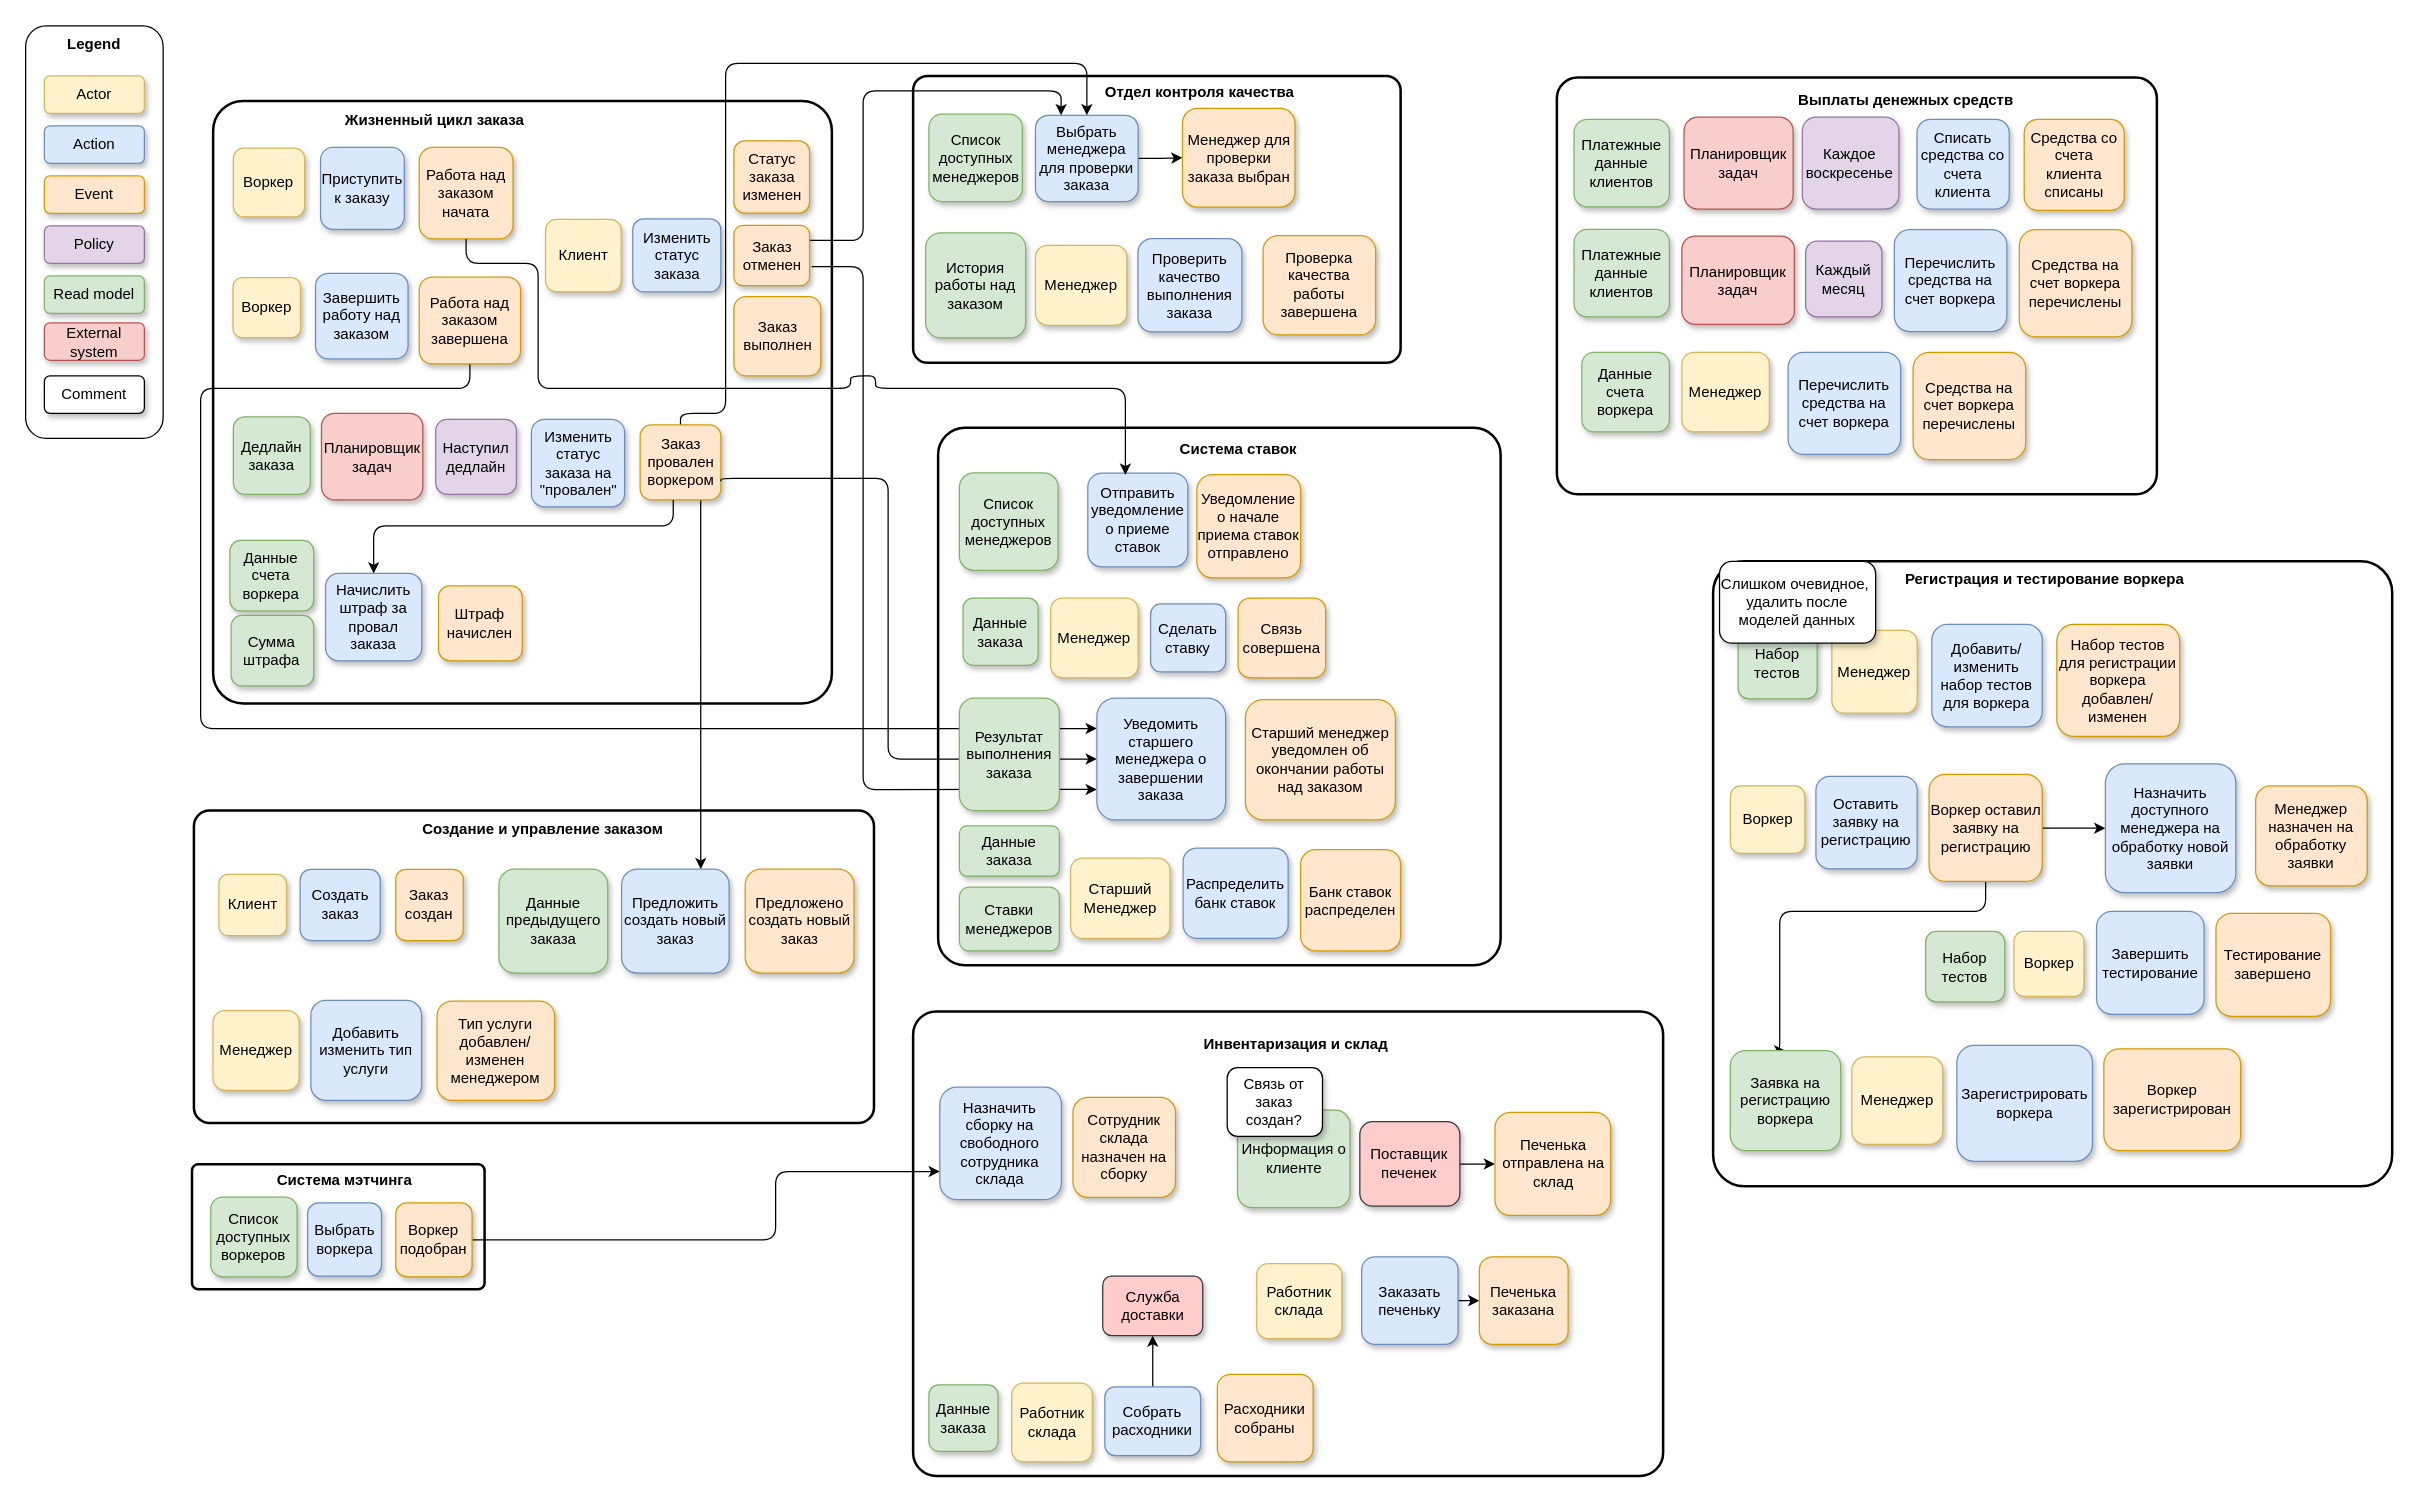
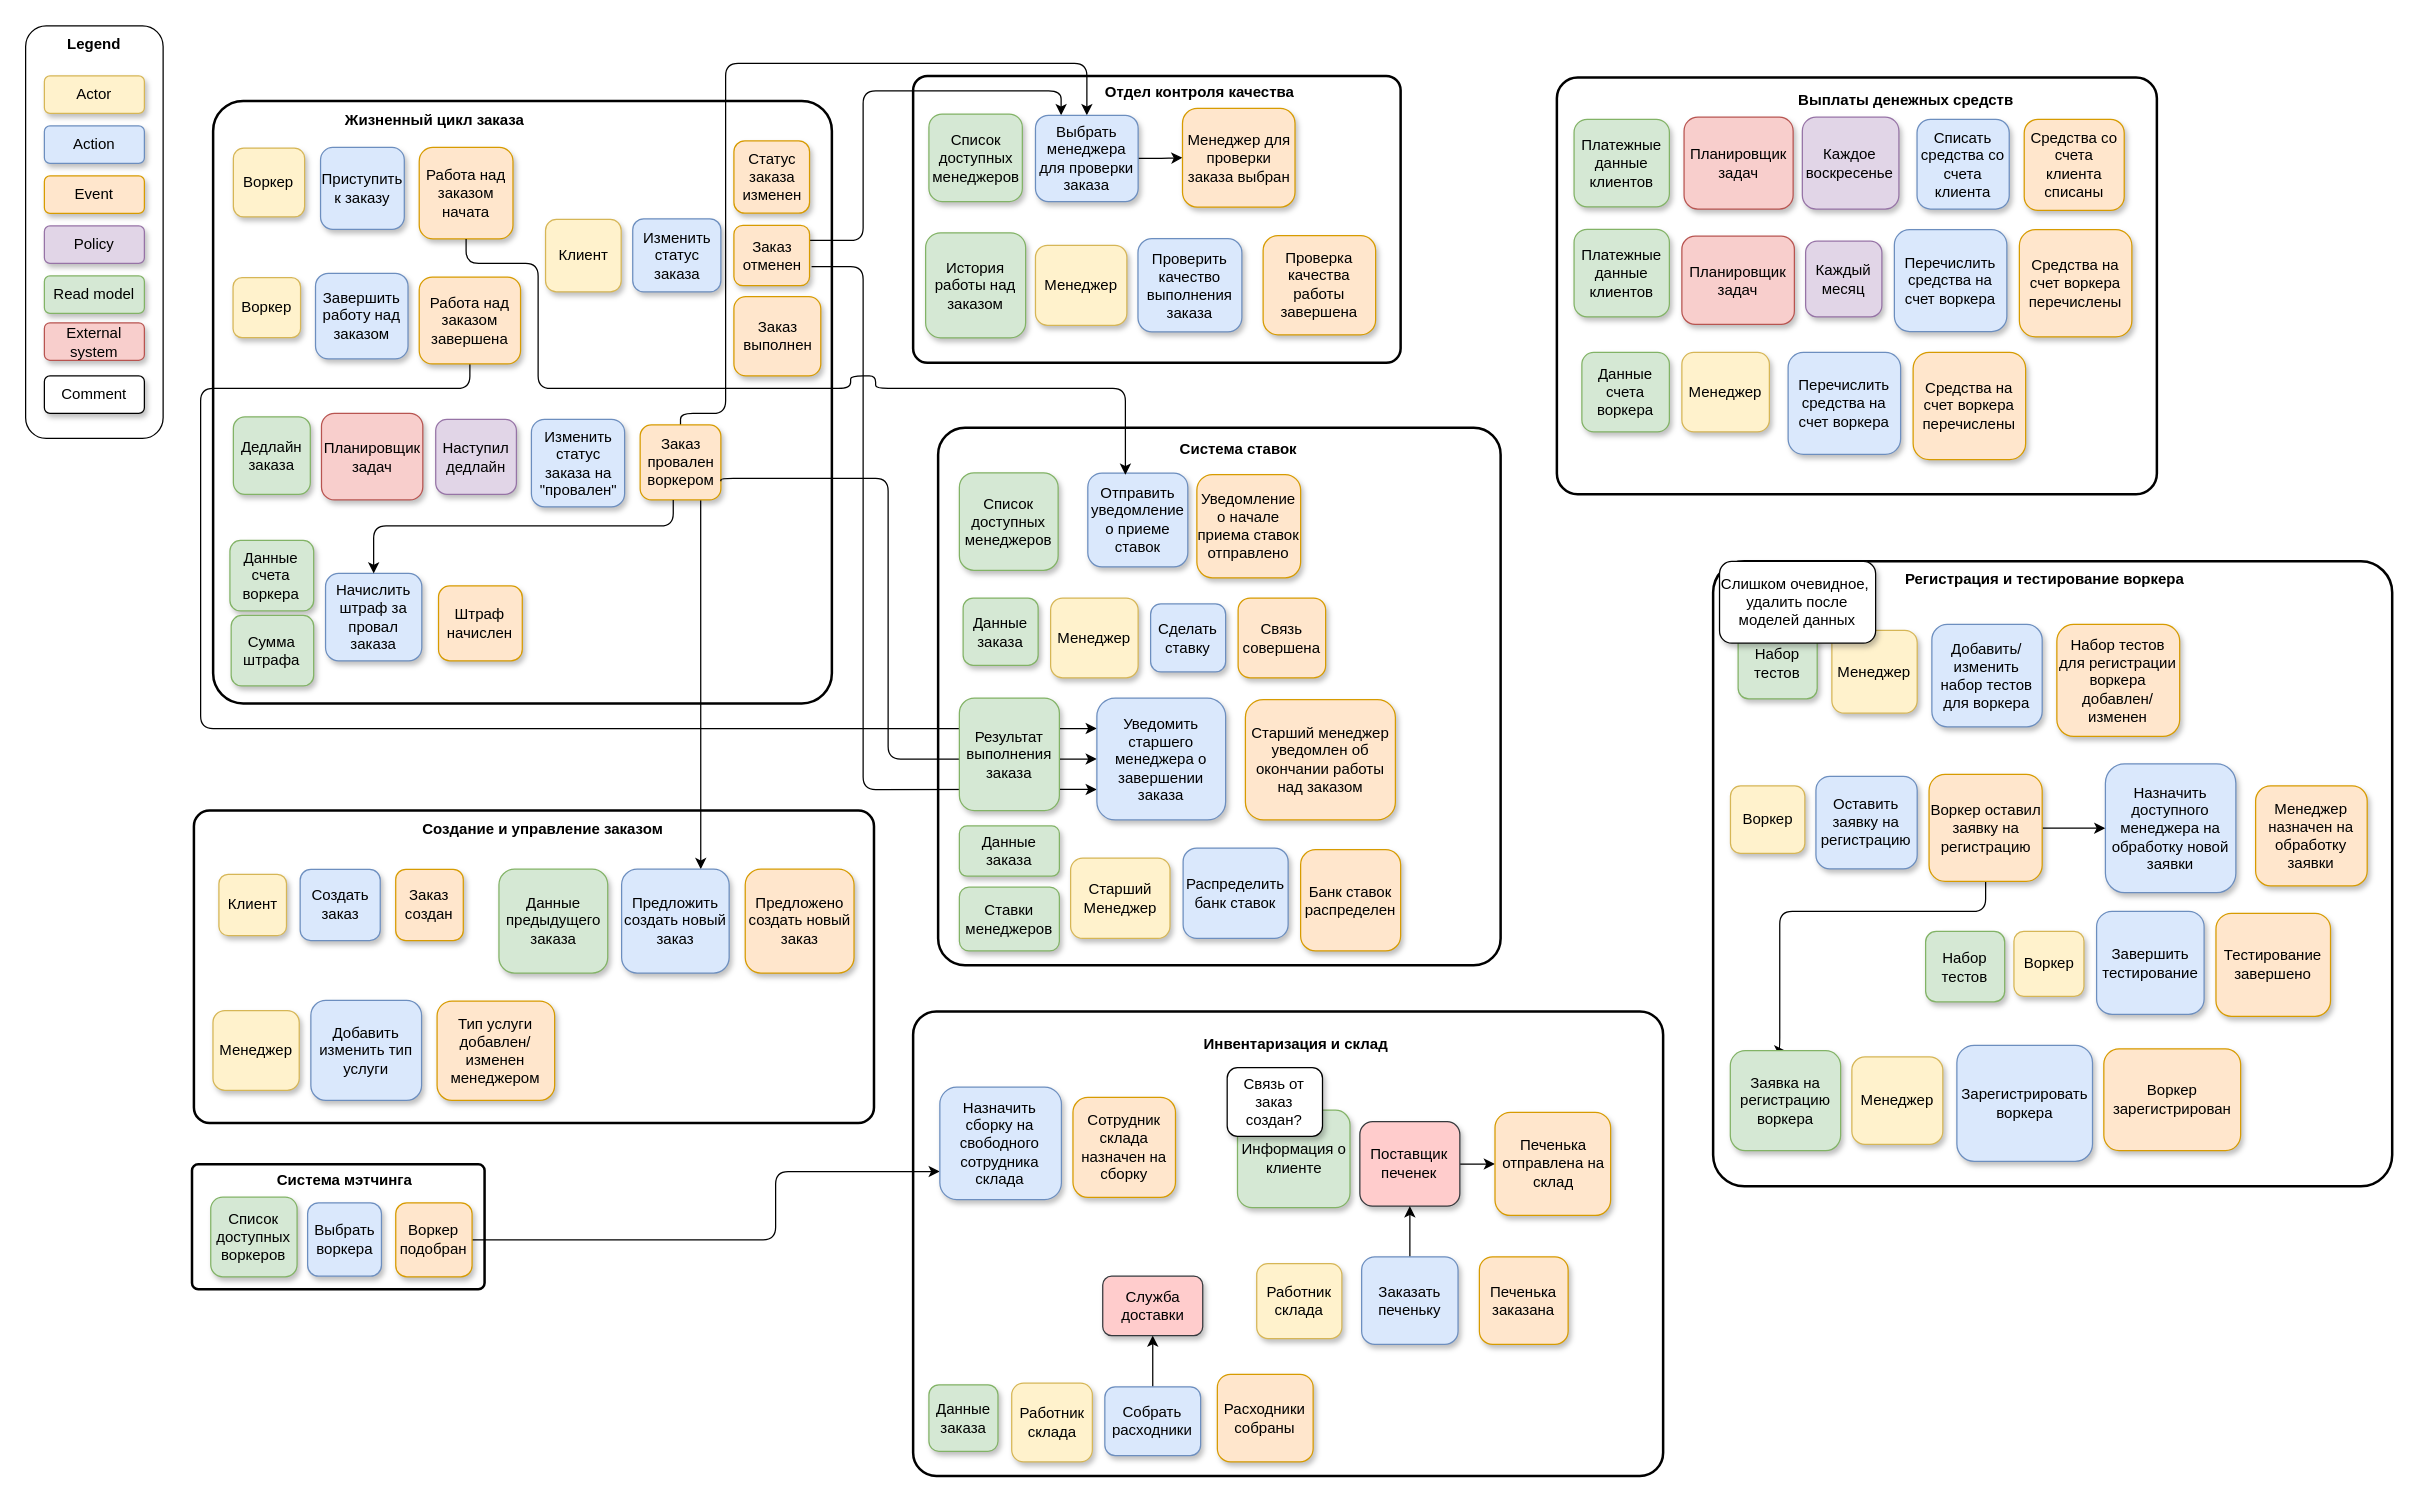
- <mxCell id="128" value="" style="edgeStyle=orthogonalEdgeStyle;rounded=1;orthogonalLoop=1;jettySize=auto;html=1;" parent="1" source="129" target="130" edge="1"><mxGeometry relative="1" as="geometry" /></mxCell>
+ <mxCell id="128" value="" style="edgeStyle=orthogonalEdgeStyle;rounded=1;orthogonalLoop=1;jettySize=auto;html=1;" parent="1" source="129" target="18" edge="1"><mxGeometry relative="1" as="geometry" /></mxCell>
